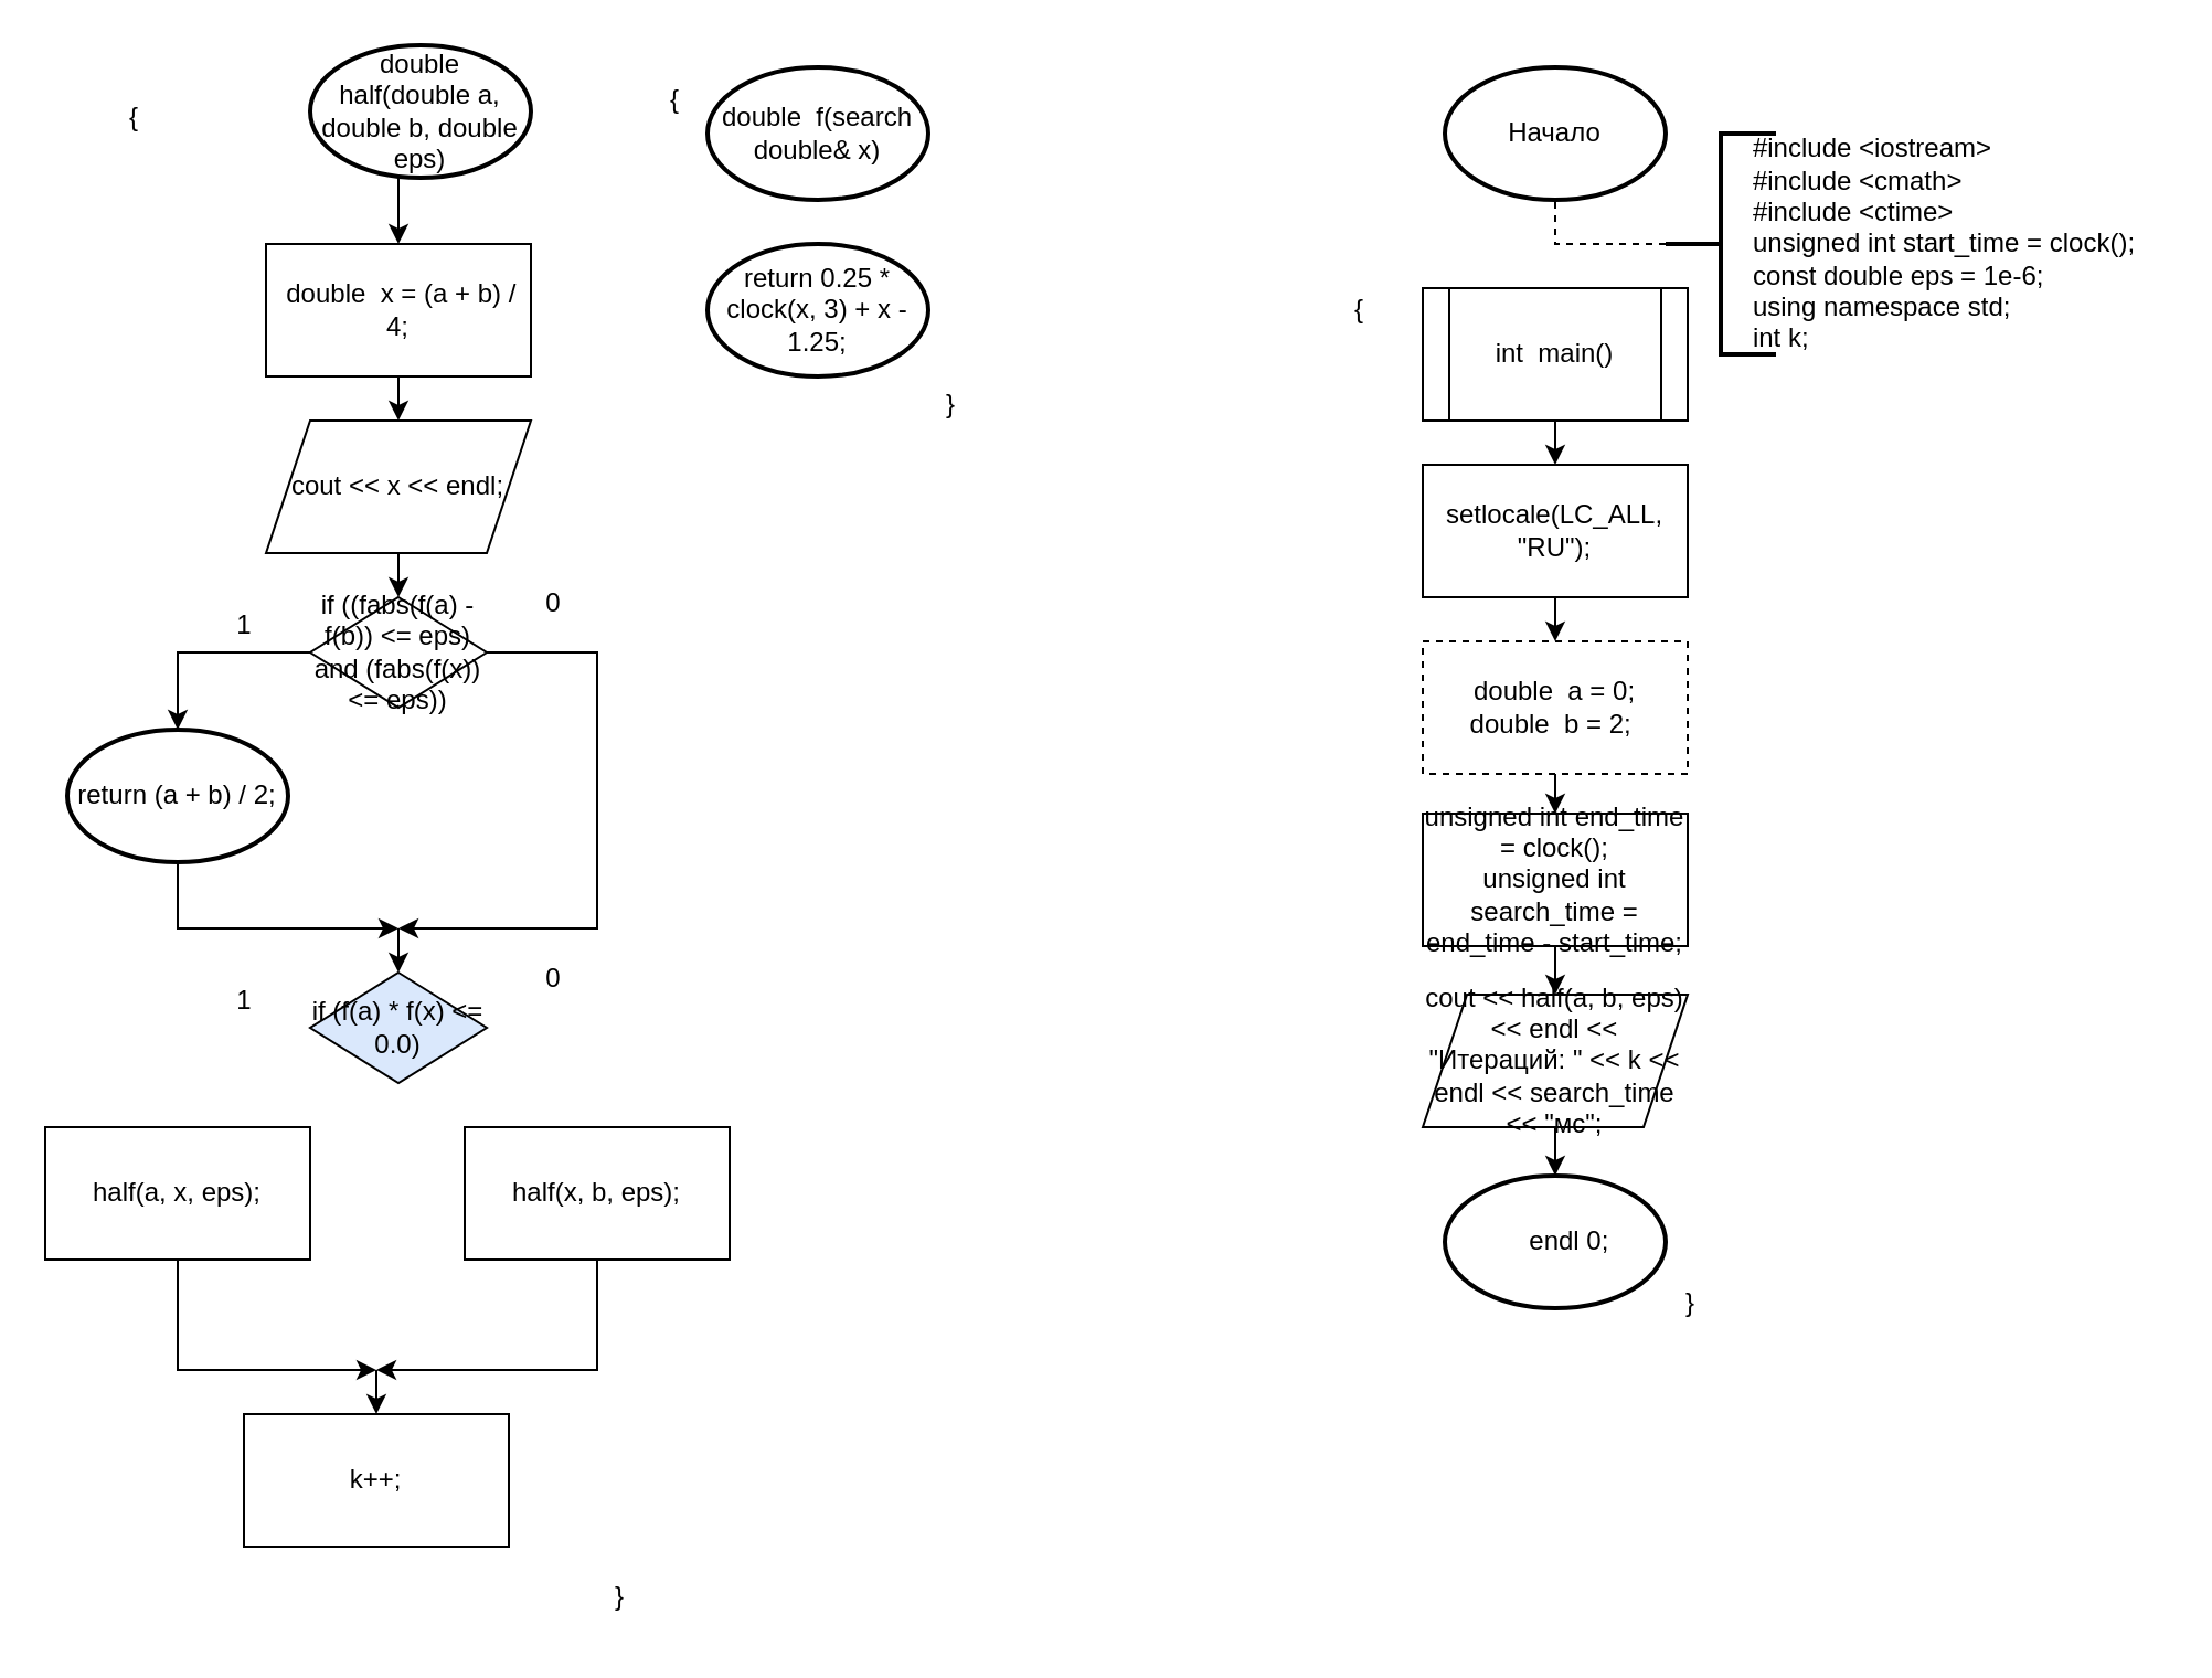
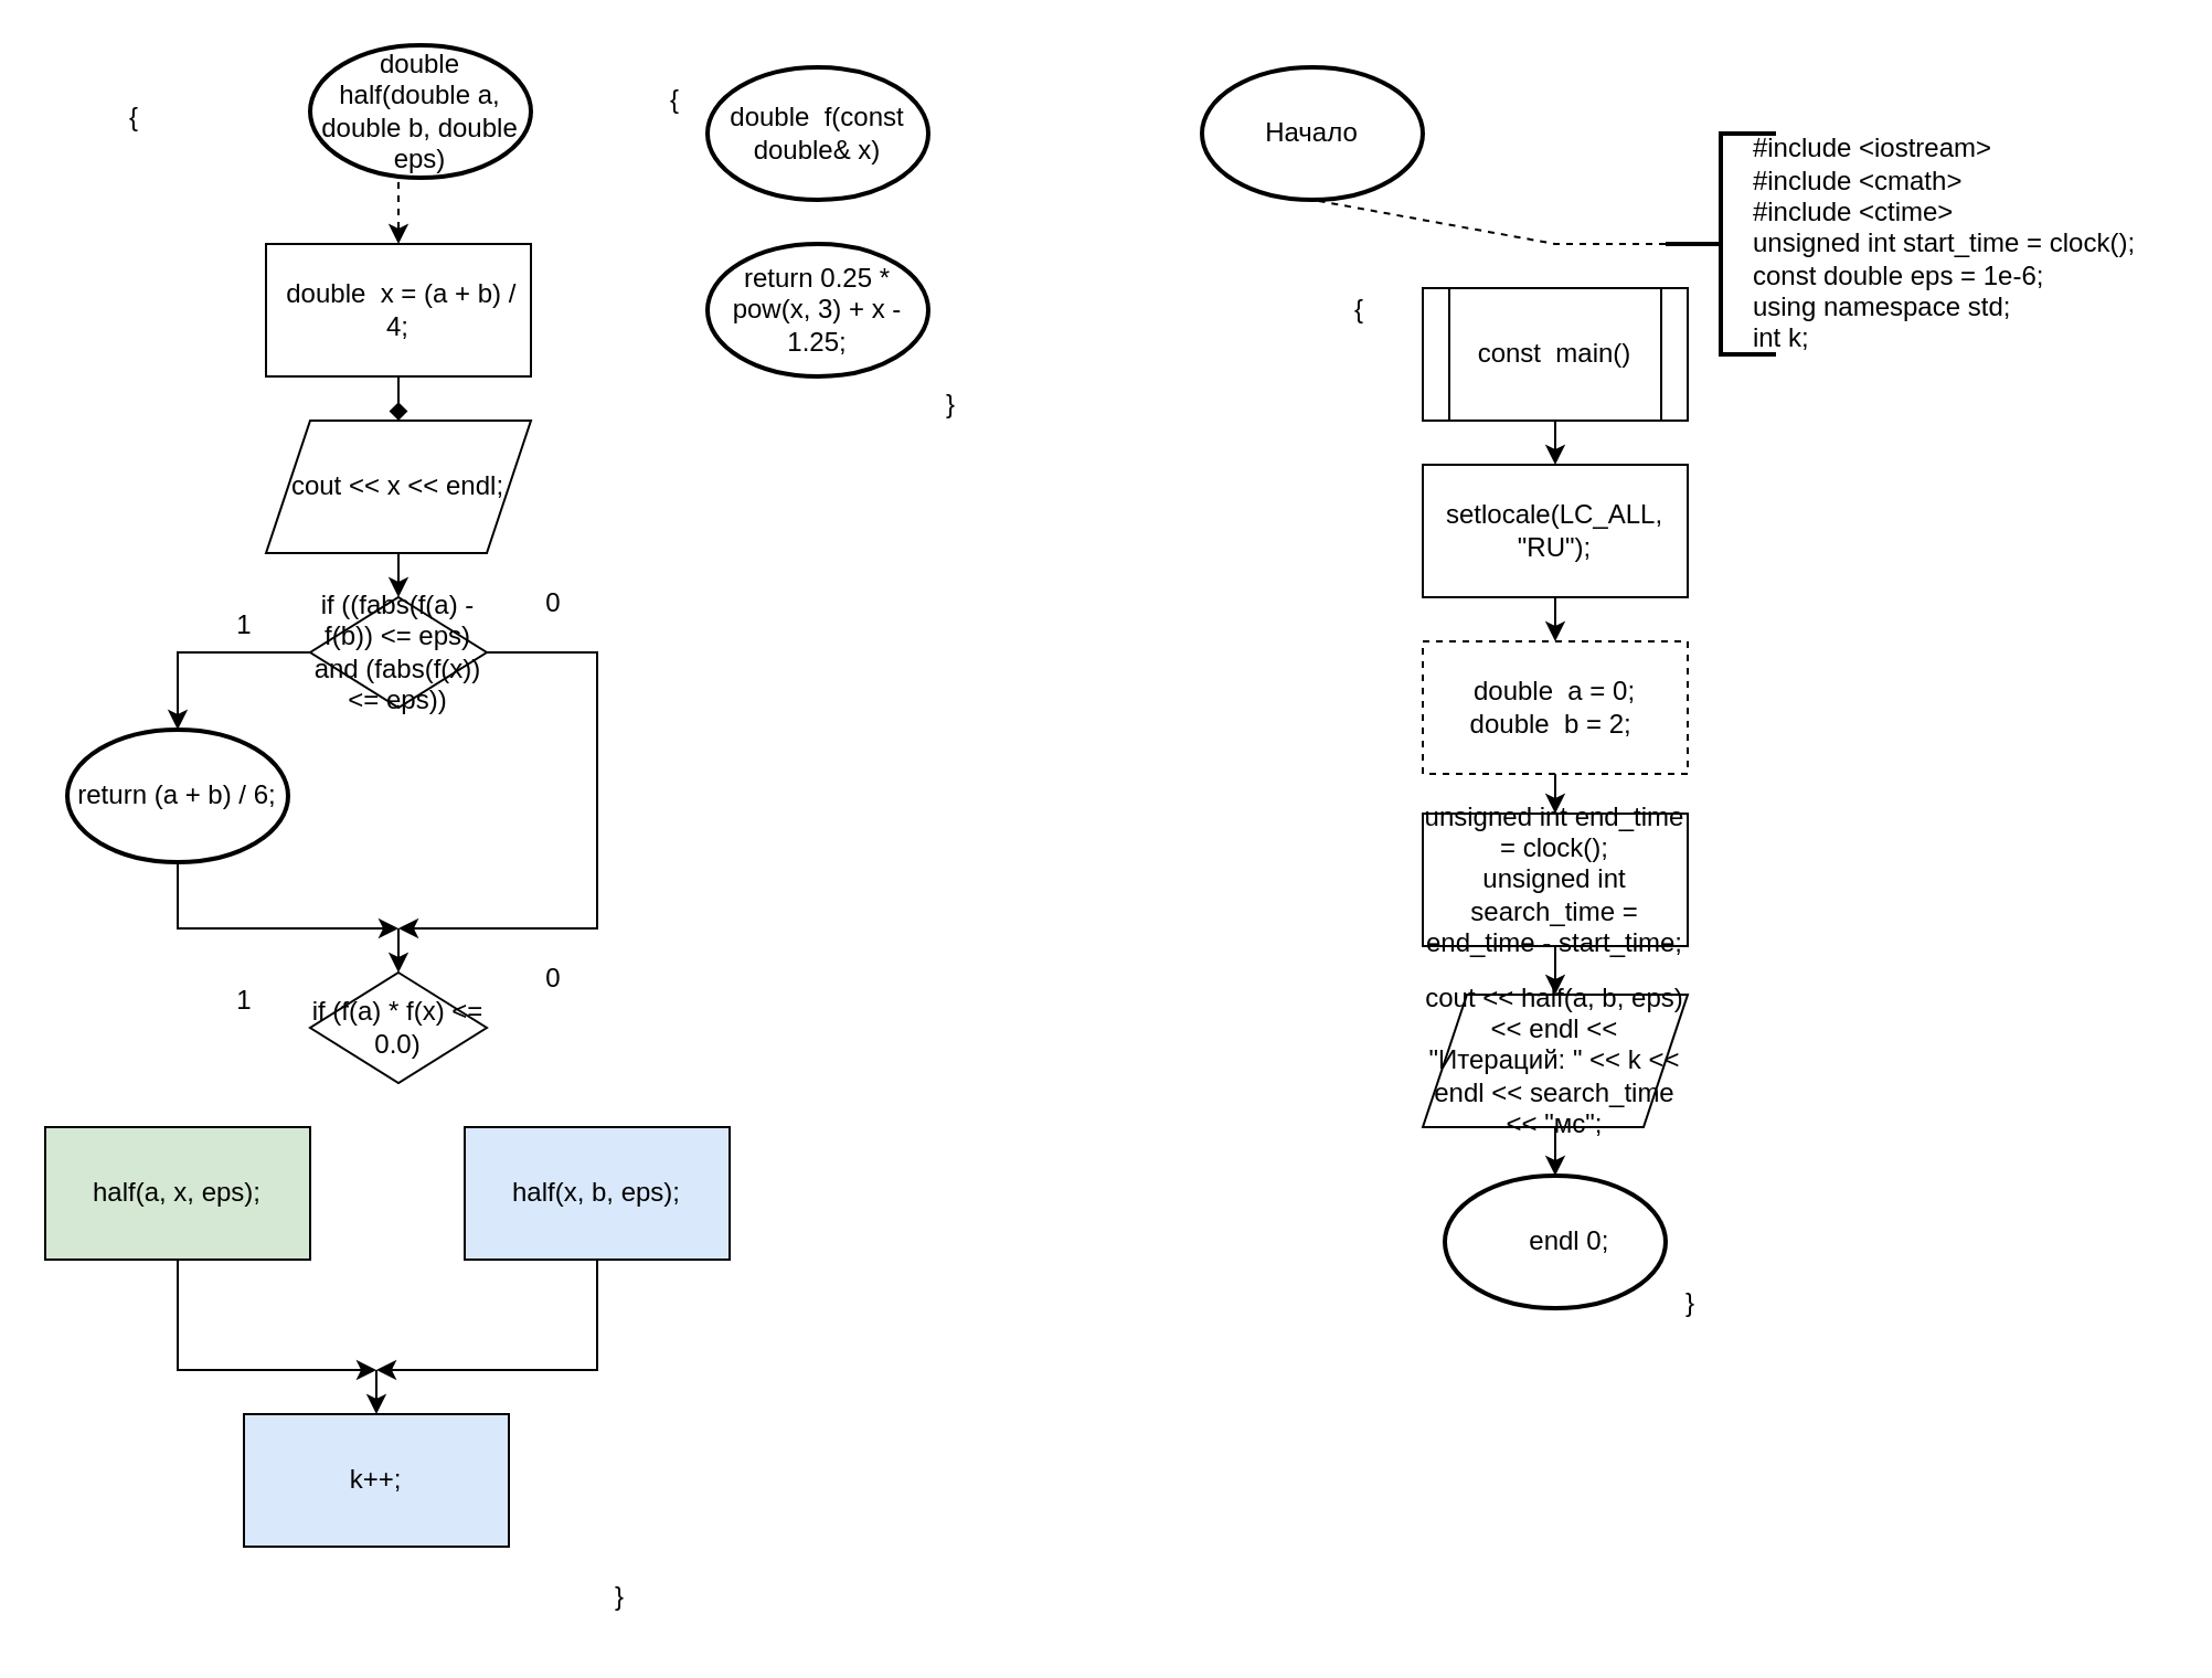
- <mxCell id="15" value="double&amp;nbsp; f(search double&amp;amp; x)" style="strokeWidth=2;html=1;shape=mxgraph.flowchart.start_1;whiteSpace=wrap;" parent="1" vertex="1"><mxGeometry x="320" y="30" width="100" height="60" as="geometry" /></mxCell>
+ <mxCell id="15" value="double&amp;nbsp; f(const double&amp;amp; x)" style="strokeWidth=2;html=1;shape=mxgraph.flowchart.start_1;whiteSpace=wrap;" parent="1" vertex="1"><mxGeometry x="320" y="30" width="100" height="60" as="geometry" /></mxCell>
- <mxCell id="2" value="Начало" style="strokeWidth=2;html=1;shape=mxgraph.flowchart.start_1;whiteSpace=wrap;" parent="1" vertex="1"><mxGeometry x="654" y="30" width="100" height="60" as="geometry" /></mxCell>
+ <mxCell id="2" value="Начало" style="strokeWidth=2;html=1;shape=mxgraph.flowchart.start_1;whiteSpace=wrap;" parent="1" vertex="1"><mxGeometry x="544" y="30" width="100" height="60" as="geometry" /></mxCell>
- <mxCell id="17" style="edgeStyle=orthogonalEdgeStyle;rounded=0;orthogonalLoop=1;jettySize=auto;html=1;exitX=0.5;exitY=1;exitDx=0;exitDy=0;exitPerimeter=0;entryX=0.5;entryY=0;entryDx=0;entryDy=0;" parent="1" source="18" target="20" edge="1"><mxGeometry relative="1" as="geometry" /></mxCell>
+ <mxCell id="17" style="edgeStyle=orthogonalEdgeStyle;rounded=0;orthogonalLoop=1;jettySize=auto;html=1;exitX=0.5;exitY=1;exitDx=0;exitDy=0;exitPerimeter=0;entryX=0.5;entryY=0;entryDx=0;entryDy=0;dashed=1;" parent="1" source="18" target="20" edge="1"><mxGeometry relative="1" as="geometry" /></mxCell>
- <mxCell id="16" value="return 0.25 * clock(x, 3) + x - 1.25;" style="strokeWidth=2;html=1;shape=mxgraph.flowchart.start_1;whiteSpace=wrap;" parent="1" vertex="1"><mxGeometry x="320" y="110" width="100" height="60" as="geometry" /></mxCell>
+ <mxCell id="16" value="return 0.25 * pow(x, 3) + x - 1.25;" style="strokeWidth=2;html=1;shape=mxgraph.flowchart.start_1;whiteSpace=wrap;" parent="1" vertex="1"><mxGeometry x="320" y="110" width="100" height="60" as="geometry" /></mxCell>
- <mxCell id="7" value="int&amp;nbsp; main()" style="shape=process;whiteSpace=wrap;html=1;backgroundOutline=1;" parent="1" vertex="1"><mxGeometry x="644" y="130" width="120" height="60" as="geometry" /></mxCell>
+ <mxCell id="7" value="const&amp;nbsp; main()" style="shape=process;whiteSpace=wrap;html=1;backgroundOutline=1;" parent="1" vertex="1"><mxGeometry x="644" y="130" width="120" height="60" as="geometry" /></mxCell>
- <mxCell id="19" style="edgeStyle=orthogonalEdgeStyle;rounded=0;orthogonalLoop=1;jettySize=auto;html=1;exitX=0.5;exitY=1;exitDx=0;exitDy=0;entryX=0.5;entryY=0;entryDx=0;entryDy=0;" parent="1" source="20" target="22" edge="1"><mxGeometry relative="1" as="geometry" /></mxCell>
+ <mxCell id="19" style="edgeStyle=orthogonalEdgeStyle;rounded=0;orthogonalLoop=1;jettySize=auto;html=1;exitX=0.5;exitY=1;exitDx=0;exitDy=0;entryX=0.5;entryY=0;entryDx=0;entryDy=0;endArrow=diamond;" parent="1" source="20" target="22" edge="1"><mxGeometry relative="1" as="geometry" /></mxCell>
- <mxCell id="25" value="return (a + b) / 2;" style="strokeWidth=2;html=1;shape=mxgraph.flowchart.start_1;whiteSpace=wrap;" parent="1" vertex="1"><mxGeometry x="30" y="330" width="100" height="60" as="geometry" /></mxCell>
+ <mxCell id="25" value="return (a + b) / 6;" style="strokeWidth=2;html=1;shape=mxgraph.flowchart.start_1;whiteSpace=wrap;" parent="1" vertex="1"><mxGeometry x="30" y="330" width="100" height="60" as="geometry" /></mxCell>
- <mxCell id="30" value="if (f(a) * f(x) &amp;lt;= 0.0)" style="rhombus;whiteSpace=wrap;html=1;fillColor=#dae8fc;" parent="1" vertex="1"><mxGeometry x="140" y="440" width="80" height="50" as="geometry" /></mxCell>
+ <mxCell id="30" value="if (f(a) * f(x) &amp;lt;= 0.0)" style="rhombus;whiteSpace=wrap;html=1;" parent="1" vertex="1"><mxGeometry x="140" y="440" width="80" height="50" as="geometry" /></mxCell>
- <mxCell id="33" value="half(a, x, eps);" style="rounded=0;whiteSpace=wrap;html=1;" parent="1" vertex="1"><mxGeometry x="20" y="510" width="120" height="60" as="geometry" /></mxCell>
+ <mxCell id="33" value="half(a, x, eps);" style="rounded=0;whiteSpace=wrap;html=1;fillColor=#d5e8d4;" parent="1" vertex="1"><mxGeometry x="20" y="510" width="120" height="60" as="geometry" /></mxCell>
- <mxCell id="35" value="half(x, b, eps);" style="rounded=0;whiteSpace=wrap;html=1;" parent="1" vertex="1"><mxGeometry x="210" y="510" width="120" height="60" as="geometry" /></mxCell>
+ <mxCell id="35" value="half(x, b, eps);" style="rounded=0;whiteSpace=wrap;html=1;fillColor=#dae8fc;" parent="1" vertex="1"><mxGeometry x="210" y="510" width="120" height="60" as="geometry" /></mxCell>
- <mxCell id="36" value="k++;" style="rounded=0;whiteSpace=wrap;html=1;" parent="1" vertex="1"><mxGeometry x="110" y="640" width="120" height="60" as="geometry" /></mxCell>
+ <mxCell id="36" value="k++;" style="rounded=0;whiteSpace=wrap;html=1;fillColor=#dae8fc;" parent="1" vertex="1"><mxGeometry x="110" y="640" width="120" height="60" as="geometry" /></mxCell>
